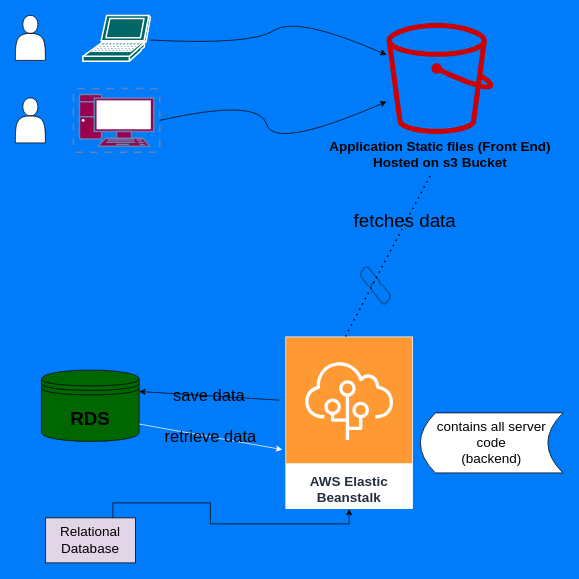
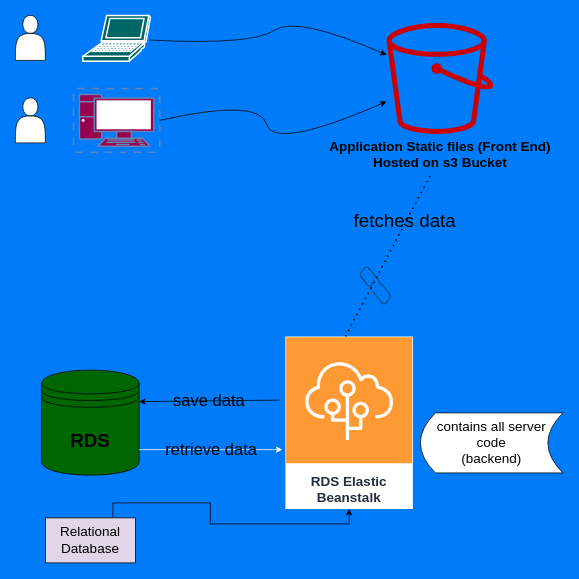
- <mxCell id="2" value="RDS" style="shape=datastore;whiteSpace=wrap;html=1;fontStyle=1;fontSize=25;fillColor=#006600;" parent="1" vertex="1"><mxGeometry x="55" y="493" width="130" height="95" as="geometry" /></mxCell>
+ <mxCell id="2" value="RDS" style="shape=datastore;whiteSpace=wrap;html=1;fontStyle=1;fontSize=25;fillColor=#006600;" parent="1" vertex="1"><mxGeometry x="55" y="493" width="130" height="140" as="geometry" /></mxCell>
- <mxCell id="4" value="AWS Elastic Beanstalk" style="sketch=0;outlineConnect=0;fontColor=#232F3E;gradientColor=none;strokeColor=#ffffff;fillColor=#FF9933;dashed=0;verticalLabelPosition=middle;verticalAlign=bottom;align=center;html=1;whiteSpace=wrap;fontSize=18;fontStyle=1;spacing=3;shape=mxgraph.aws4.productIcon;prIcon=mxgraph.aws4.elastic_beanstalk;" parent="1" vertex="1"><mxGeometry x="380" y="448" width="170" height="230" as="geometry" /></mxCell>
+ <mxCell id="4" value="RDS Elastic Beanstalk" style="sketch=0;outlineConnect=0;fontColor=#232F3E;gradientColor=none;strokeColor=#ffffff;fillColor=#FF9933;dashed=0;verticalLabelPosition=middle;verticalAlign=bottom;align=center;html=1;whiteSpace=wrap;fontSize=18;fontStyle=1;spacing=3;shape=mxgraph.aws4.productIcon;prIcon=mxgraph.aws4.elastic_beanstalk;" parent="1" vertex="1"><mxGeometry x="380" y="448" width="170" height="230" as="geometry" /></mxCell>
